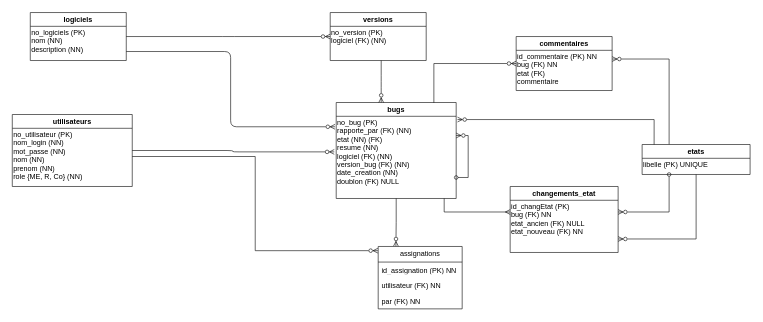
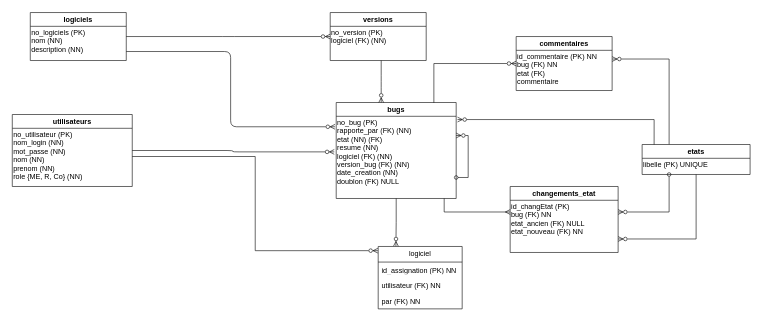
- <mxCell id="19" value="assignations" style="swimlane;fontStyle=0;childLayout=stackLayout;horizontal=1;startSize=26;fillColor=none;horizontalStack=0;resizeParent=1;resizeParentMax=0;resizeLast=0;collapsible=1;marginBottom=0;whiteSpace=wrap;html=1;" vertex="1" parent="1"><mxGeometry x="630" y="410" width="140" height="104" as="geometry" /></mxCell>
+ <mxCell id="19" value="logiciel" style="swimlane;fontStyle=0;childLayout=stackLayout;horizontal=1;startSize=26;fillColor=none;horizontalStack=0;resizeParent=1;resizeParentMax=0;resizeLast=0;collapsible=1;marginBottom=0;whiteSpace=wrap;html=1;" vertex="1" parent="1"><mxGeometry x="630" y="410" width="140" height="104" as="geometry" /></mxCell>
